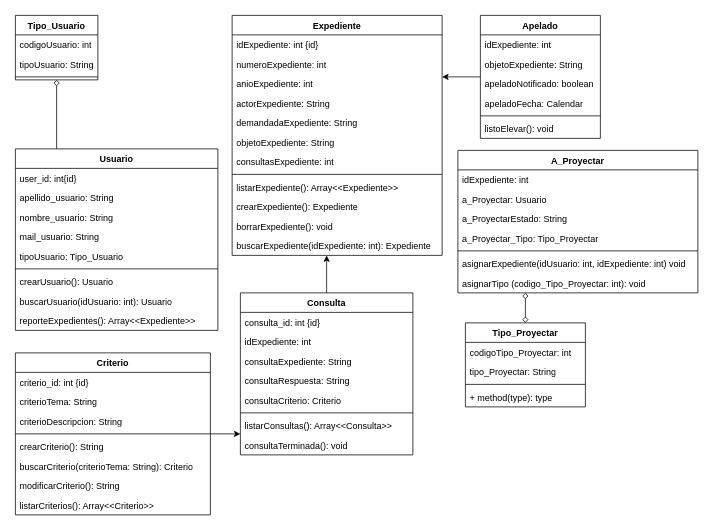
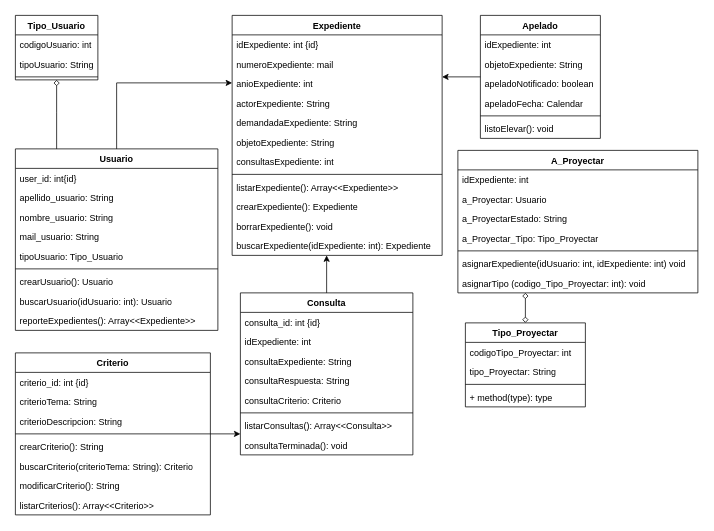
- <mxCell id="14" value="numeroExpediente: int" style="text;strokeColor=none;fillColor=none;align=left;verticalAlign=top;spacingLeft=4;spacingRight=4;overflow=hidden;rotatable=0;points=[[0,0.5],[1,0.5]];portConstraint=eastwest;whiteSpace=wrap;html=1;" parent="12" vertex="1"><mxGeometry y="52" width="280" height="26" as="geometry" /></mxCell>
+ <mxCell id="14" value="numeroExpediente: mail" style="text;strokeColor=none;fillColor=none;align=left;verticalAlign=top;spacingLeft=4;spacingRight=4;overflow=hidden;rotatable=0;points=[[0,0.5],[1,0.5]];portConstraint=eastwest;whiteSpace=wrap;html=1;" parent="12" vertex="1"><mxGeometry y="52" width="280" height="26" as="geometry" /></mxCell>
+ <mxCell id="26" style="edgeStyle=orthogonalEdgeStyle;rounded=0;orthogonalLoop=1;jettySize=auto;html=1;" parent="1" source="27" target="12" edge="1"><mxGeometry relative="1" as="geometry"><Array as="points"><mxPoint x="155" y="110" /></Array></mxGeometry></mxCell>
